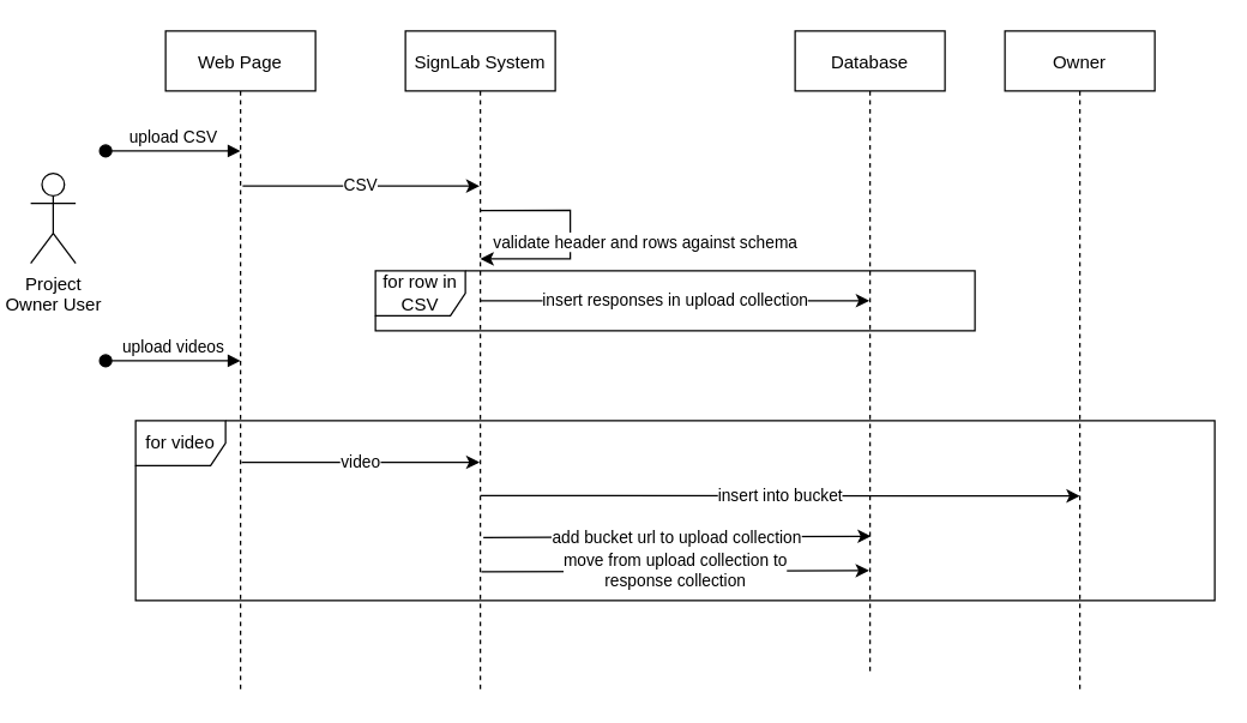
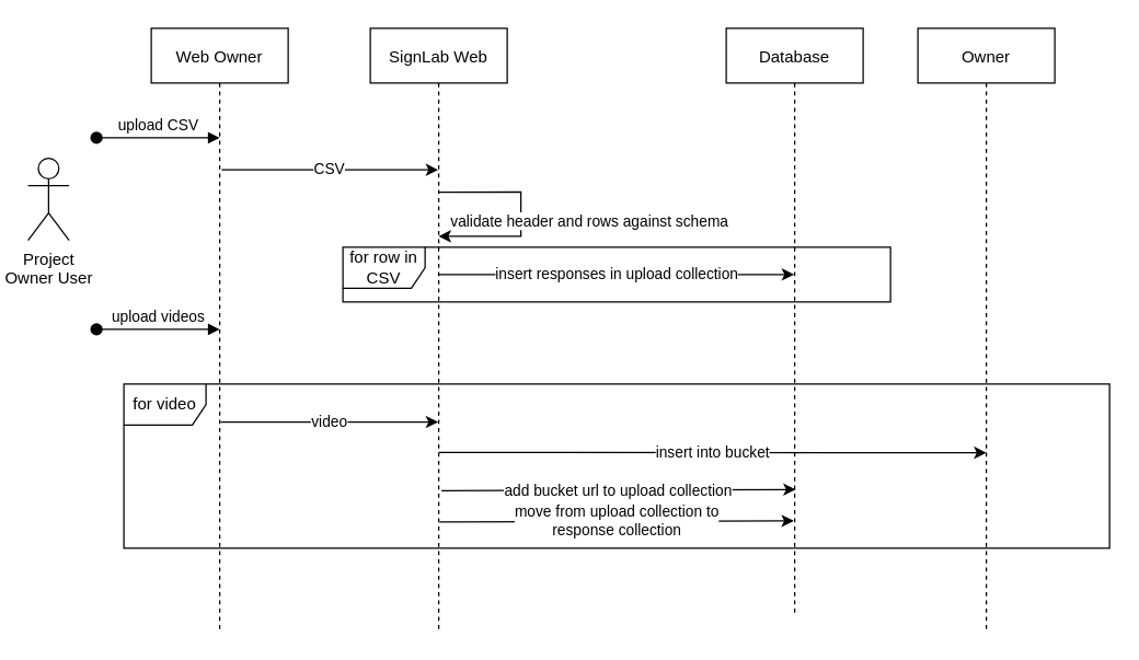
- <mxCell id="2" value="Web Page" style="shape=umlLifeline;perimeter=lifelinePerimeter;container=1;collapsible=0;recursiveResize=0;rounded=0;shadow=0;strokeWidth=1;" parent="1" vertex="1"><mxGeometry x="110" y="20" width="100" height="440" as="geometry" /></mxCell>
+ <mxCell id="2" value="Web Owner" style="shape=umlLifeline;perimeter=lifelinePerimeter;container=1;collapsible=0;recursiveResize=0;rounded=0;shadow=0;strokeWidth=1;" parent="1" vertex="1"><mxGeometry x="110" y="20" width="100" height="440" as="geometry" /></mxCell>
- <mxCell id="3" value="SignLab System" style="shape=umlLifeline;perimeter=lifelinePerimeter;container=1;collapsible=0;recursiveResize=0;rounded=0;shadow=0;strokeWidth=1;" parent="1" vertex="1"><mxGeometry x="270" y="20" width="100" height="440" as="geometry" /></mxCell>
+ <mxCell id="3" value="SignLab Web" style="shape=umlLifeline;perimeter=lifelinePerimeter;container=1;collapsible=0;recursiveResize=0;rounded=0;shadow=0;strokeWidth=1;" parent="1" vertex="1"><mxGeometry x="270" y="20" width="100" height="440" as="geometry" /></mxCell>
